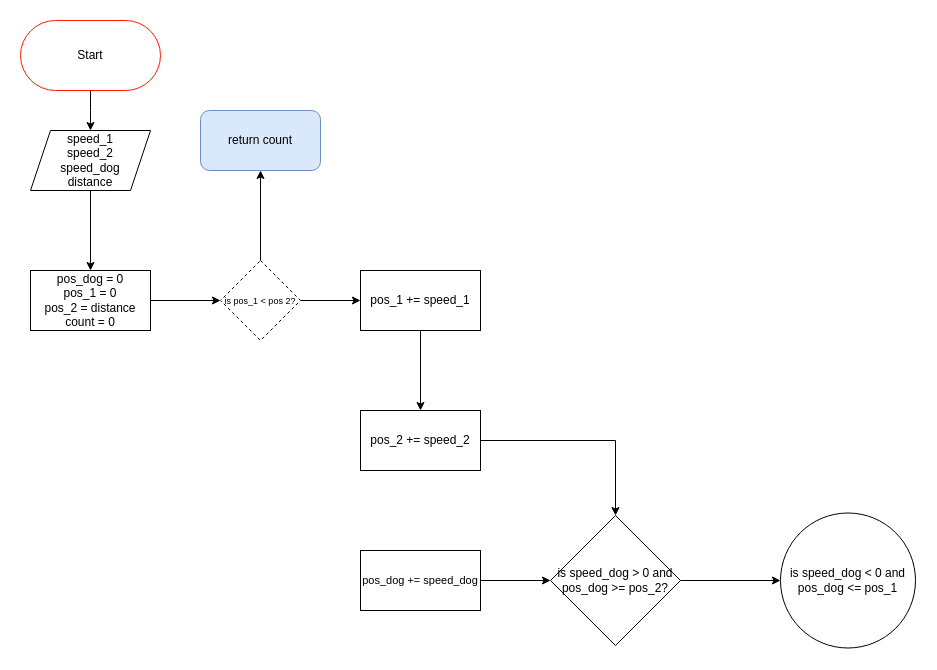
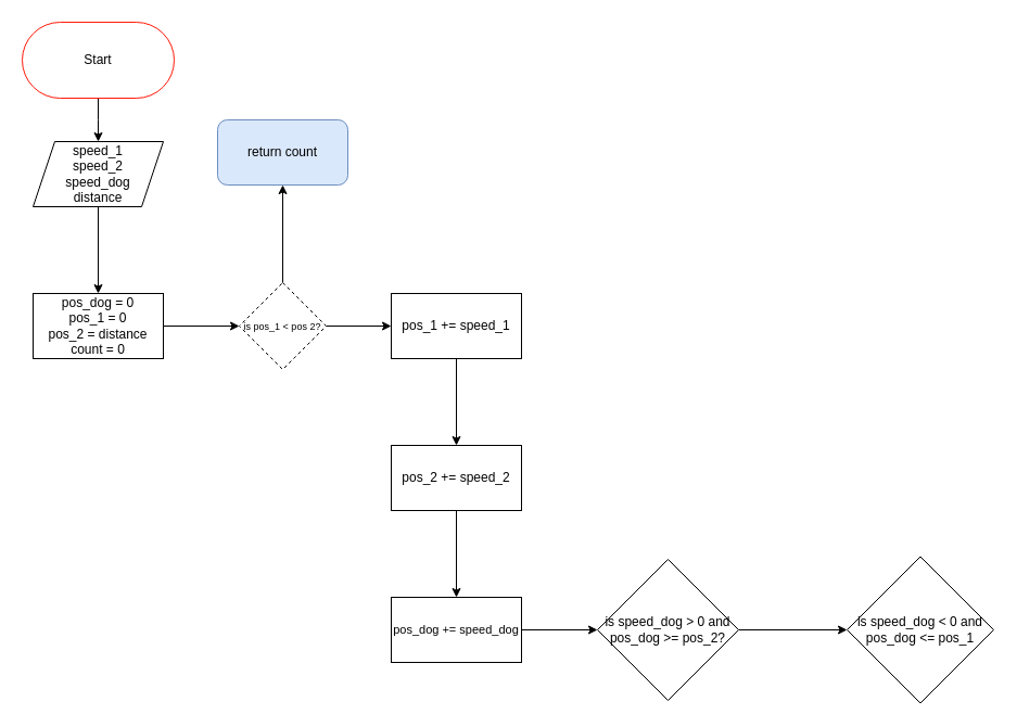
- <mxCell id="14" value="" style="edgeStyle=orthogonalEdgeStyle;rounded=0;orthogonalLoop=1;jettySize=auto;html=1;" edge="1" parent="1" source="15" target="19"><mxGeometry relative="1" as="geometry" /></mxCell>
+ <mxCell id="14" value="" style="edgeStyle=orthogonalEdgeStyle;rounded=0;orthogonalLoop=1;jettySize=auto;html=1;" edge="1" parent="1" source="15" target="17"><mxGeometry relative="1" as="geometry" /></mxCell>
- <mxCell id="20" value="is speed_dog &amp;lt; 0 and pos_dog &amp;lt;= pos_1" style="ellipse;whiteSpace=wrap;html=1;" vertex="1" parent="1"><mxGeometry x="780" y="512.5" width="135" height="135" as="geometry" /></mxCell>
+ <mxCell id="20" value="is speed_dog &amp;lt; 0 and pos_dog &amp;lt;= pos_1" style="rhombus;whiteSpace=wrap;html=1;" vertex="1" parent="1"><mxGeometry x="780" y="512.5" width="135" height="135" as="geometry" /></mxCell>
